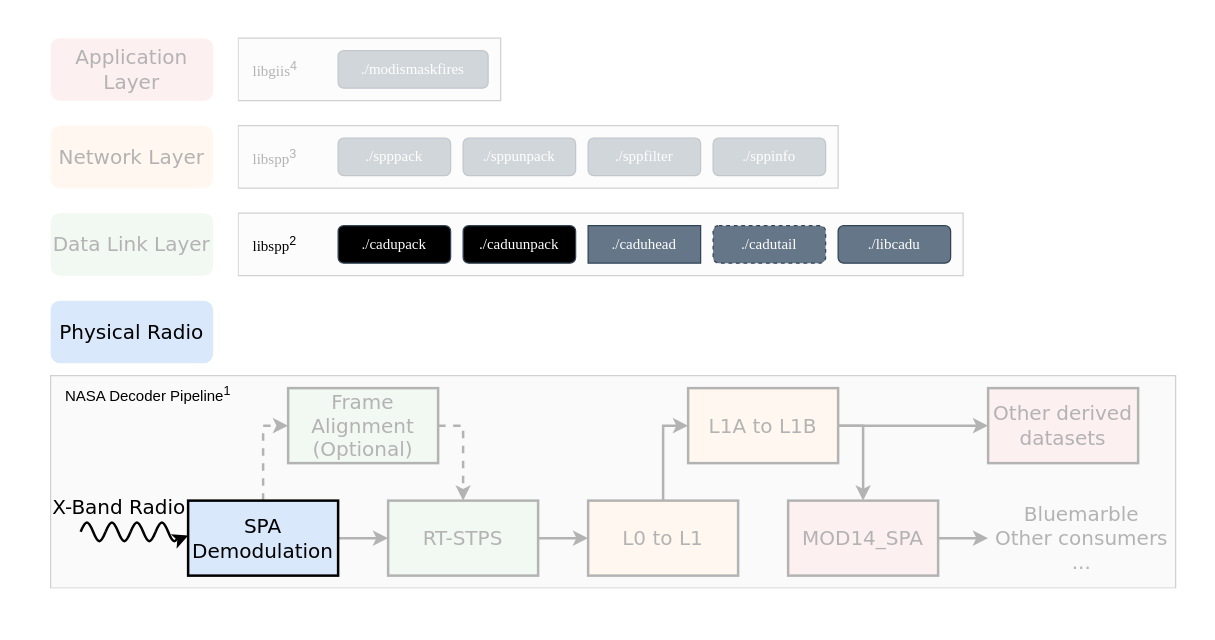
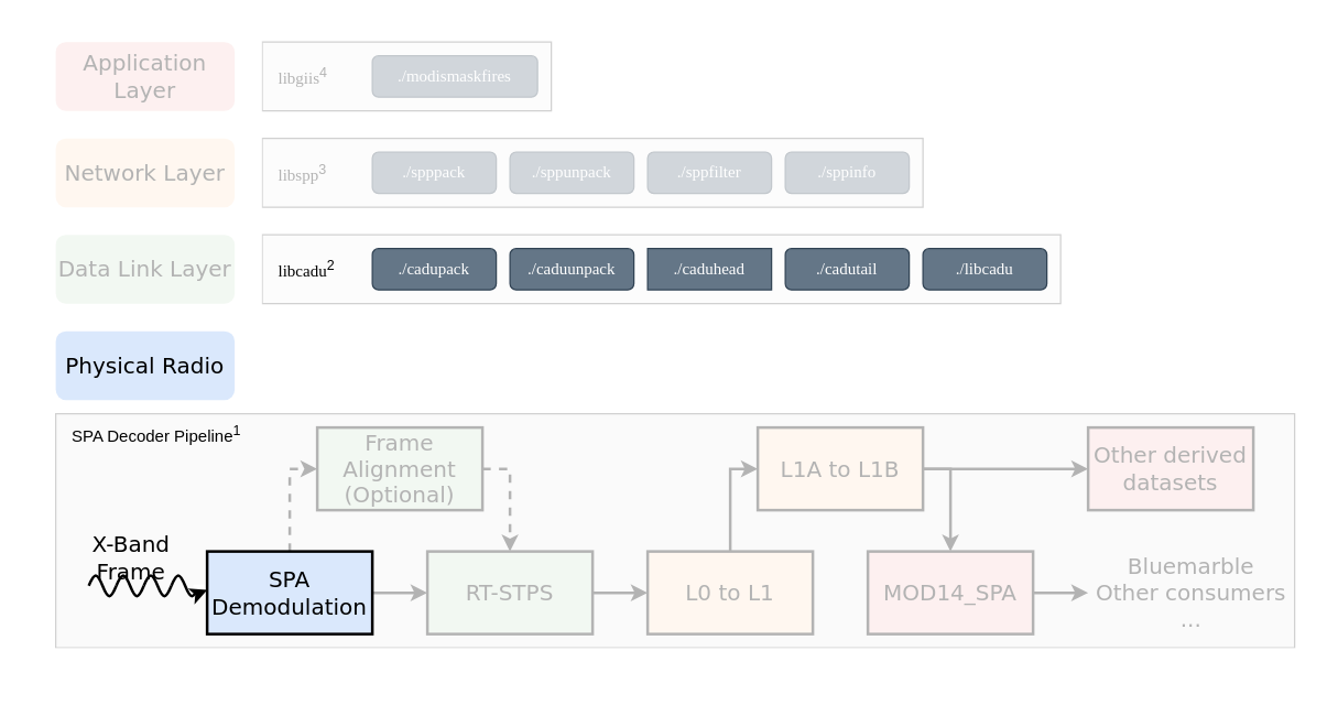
- <mxCell id="44" value="&lt;div align=&quot;left&quot;&gt;&lt;font face=&quot;Lucida Console&quot;&gt;libspp&lt;/font&gt;&lt;sup&gt;2&lt;/sup&gt;&lt;/div&gt;" style="text;html=1;align=left;verticalAlign=middle;resizable=0;points=[];autosize=1;strokeColor=none;fillColor=none;" vertex="1" parent="1"><mxGeometry x="200" y="180" width="70" height="30" as="geometry" /></mxCell>
+ <mxCell id="44" value="&lt;div align=&quot;left&quot;&gt;&lt;font face=&quot;Lucida Console&quot;&gt;libcadu&lt;/font&gt;&lt;sup&gt;2&lt;/sup&gt;&lt;/div&gt;" style="text;html=1;align=left;verticalAlign=middle;resizable=0;points=[];autosize=1;strokeColor=none;fillColor=none;" vertex="1" parent="1"><mxGeometry x="200" y="180" width="70" height="30" as="geometry" /></mxCell>
- <mxCell id="43" value="&lt;div&gt;&lt;font face=&quot;Lucida Console&quot;&gt;./cadupack&lt;/font&gt;&lt;/div&gt;" style="rounded=1;whiteSpace=wrap;html=1;fillColor=#000000;fontColor=#ffffff;strokeColor=#314354;" vertex="1" parent="1"><mxGeometry x="270" y="180" width="90" height="30" as="geometry" /></mxCell>
+ <mxCell id="43" value="&lt;div&gt;&lt;font face=&quot;Lucida Console&quot;&gt;./cadupack&lt;/font&gt;&lt;/div&gt;" style="rounded=1;whiteSpace=wrap;html=1;fillColor=#647687;fontColor=#ffffff;strokeColor=#314354;" vertex="1" parent="1"><mxGeometry x="270" y="180" width="90" height="30" as="geometry" /></mxCell>
- <mxCell id="45" value="&lt;div&gt;&lt;font face=&quot;Lucida Console&quot;&gt;./caduunpack&lt;/font&gt;&lt;/div&gt;" style="rounded=1;whiteSpace=wrap;html=1;fillColor=#000000;fontColor=#ffffff;strokeColor=#314354;" vertex="1" parent="1"><mxGeometry x="370" y="180" width="90" height="30" as="geometry" /></mxCell>
+ <mxCell id="45" value="&lt;div&gt;&lt;font face=&quot;Lucida Console&quot;&gt;./caduunpack&lt;/font&gt;&lt;/div&gt;" style="rounded=1;whiteSpace=wrap;html=1;fillColor=#647687;fontColor=#ffffff;strokeColor=#314354;" vertex="1" parent="1"><mxGeometry x="370" y="180" width="90" height="30" as="geometry" /></mxCell>
- <mxCell id="47" value="&lt;div&gt;&lt;font face=&quot;Lucida Console&quot;&gt;./cadutail&lt;/font&gt;&lt;/div&gt;" style="rounded=1;whiteSpace=wrap;html=1;fillColor=#647687;fontColor=#ffffff;strokeColor=#314354;dashed=1;" vertex="1" parent="1"><mxGeometry x="570" y="180" width="90" height="30" as="geometry" /></mxCell>
+ <mxCell id="47" value="&lt;div&gt;&lt;font face=&quot;Lucida Console&quot;&gt;./cadutail&lt;/font&gt;&lt;/div&gt;" style="rounded=1;whiteSpace=wrap;html=1;fillColor=#647687;fontColor=#ffffff;strokeColor=#314354;" vertex="1" parent="1"><mxGeometry x="570" y="180" width="90" height="30" as="geometry" /></mxCell>
- <mxCell id="51" value="NASA Decoder Pipeline&lt;sup&gt;1&lt;/sup&gt;" style="text;html=1;align=left;verticalAlign=middle;resizable=0;points=[];autosize=1;strokeColor=none;fillColor=none;" vertex="1" parent="1"><mxGeometry x="50" y="300" width="170" height="30" as="geometry" /></mxCell>
+ <mxCell id="51" value="SPA Decoder Pipeline&lt;sup&gt;1&lt;/sup&gt;" style="text;html=1;align=left;verticalAlign=middle;resizable=0;points=[];autosize=1;strokeColor=none;fillColor=none;" vertex="1" parent="1"><mxGeometry x="50" y="300" width="170" height="30" as="geometry" /></mxCell>
- <mxCell id="42" value="X-Band Radio" style="text;html=1;strokeColor=none;fillColor=none;align=center;verticalAlign=middle;whiteSpace=wrap;rounded=0;labelBackgroundColor=none;fontSize=16;fontColor=#000000;fontFamily=DejaVu Sans;" parent="1" vertex="1"><mxGeometry x="40" y="390" width="110" height="30" as="geometry" /></mxCell>
+ <mxCell id="42" value="X-Band Frame" style="text;html=1;strokeColor=none;fillColor=none;align=center;verticalAlign=middle;whiteSpace=wrap;rounded=0;labelBackgroundColor=none;fontSize=16;fontColor=#000000;fontFamily=DejaVu Sans;" parent="1" vertex="1"><mxGeometry x="40" y="390" width="110" height="30" as="geometry" /></mxCell>
